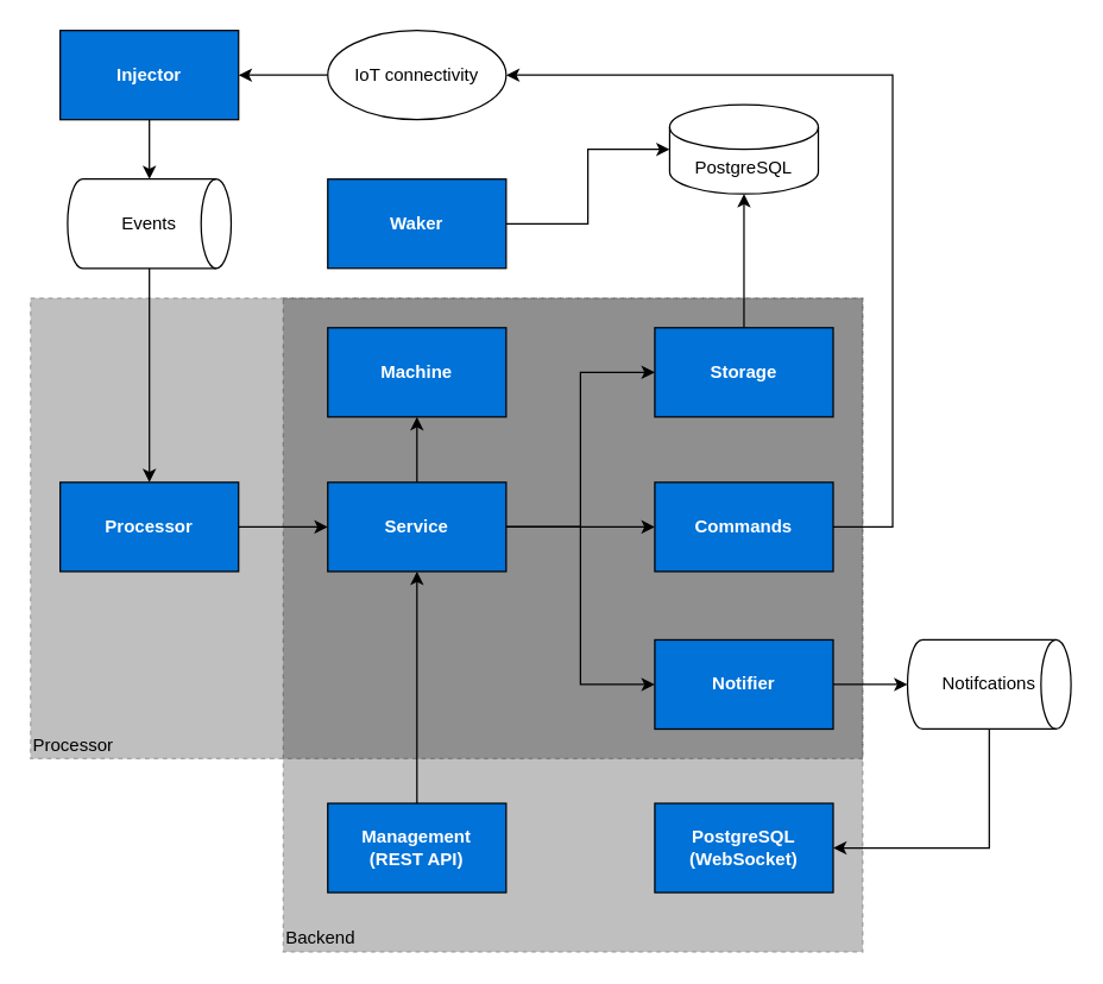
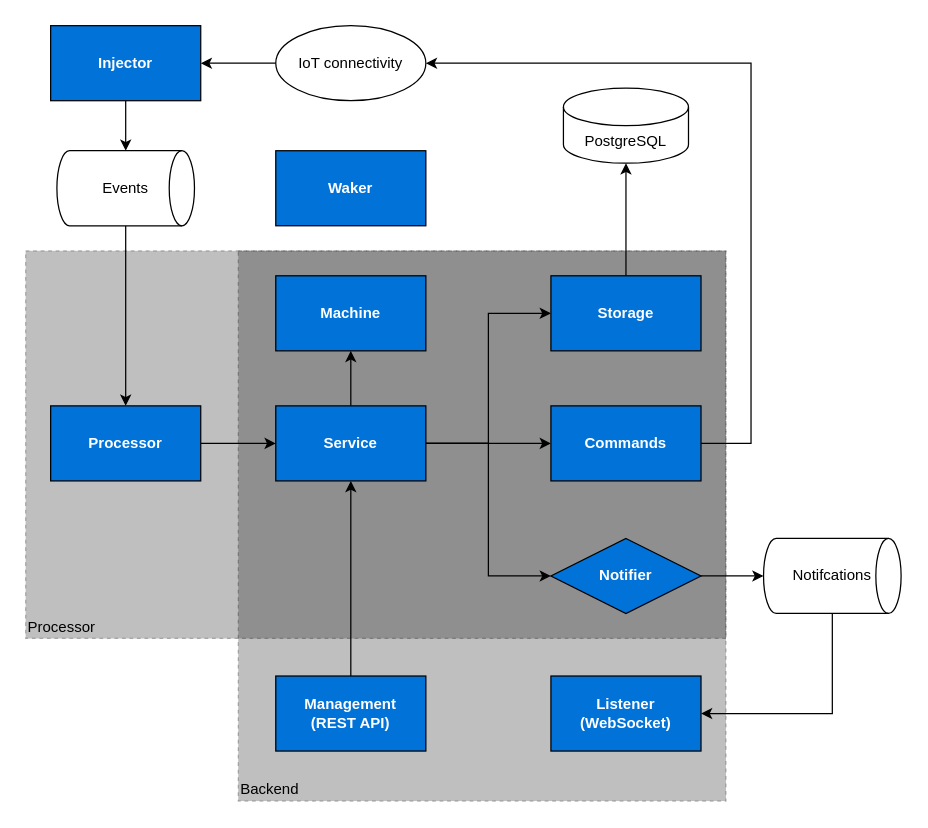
- <mxCell id="4" style="edgeStyle=orthogonalEdgeStyle;rounded=0;orthogonalLoop=1;jettySize=auto;html=1;fontColor=#000000;" edge="1" parent="1" source="5" target="27"><mxGeometry relative="1" as="geometry" /></mxCell>
- <mxCell id="7" value="Notifier" style="rounded=0;whiteSpace=wrap;html=1;fontColor=#FFFFFF;fillColor=#0072D8;fontStyle=1" vertex="1" parent="1"><mxGeometry x="440" y="430" width="120" height="60" as="geometry" /></mxCell>
+ <mxCell id="7" value="Notifier" style="rhombus;whiteSpace=wrap;html=1;fontColor=#FFFFFF;fillColor=#0072D8;fontStyle=1;" vertex="1" parent="1"><mxGeometry x="440" y="430" width="120" height="60" as="geometry" /></mxCell>
- <mxCell id="8" value="PostgreSQL&lt;br&gt;(WebSocket)" style="rounded=0;whiteSpace=wrap;html=1;fontColor=#FFFFFF;fillColor=#0072D8;fontStyle=1" vertex="1" parent="1"><mxGeometry x="440" y="540" width="120" height="60" as="geometry" /></mxCell>
+ <mxCell id="8" value="Listener&lt;br&gt;(WebSocket)" style="rounded=0;whiteSpace=wrap;html=1;fontColor=#FFFFFF;fillColor=#0072D8;fontStyle=1" vertex="1" parent="1"><mxGeometry x="440" y="540" width="120" height="60" as="geometry" /></mxCell>
